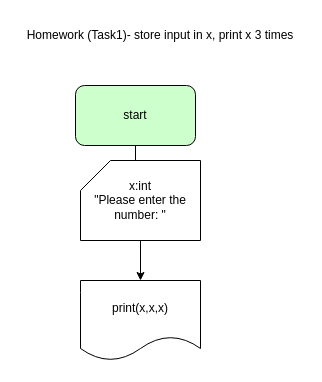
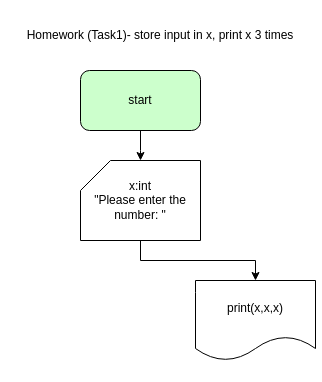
- <mxCell id="3" value="start" style="rounded=1;whiteSpace=wrap;html=1;fillColor=#CCFFCC;" vertex="1" parent="1"><mxGeometry x="75" y="85" width="120" height="60" as="geometry" /></mxCell>
+ <mxCell id="3" value="start" style="rounded=1;whiteSpace=wrap;html=1;fillColor=#CCFFCC;" vertex="1" parent="1"><mxGeometry x="80" y="70" width="120" height="60" as="geometry" /></mxCell>
- <mxCell id="7" value="print(x,x,x)" style="shape=document;whiteSpace=wrap;html=1;boundedLbl=1;" vertex="1" parent="1"><mxGeometry x="80" y="280" width="120" height="80" as="geometry" /></mxCell>
+ <mxCell id="7" value="print(x,x,x)" style="shape=document;whiteSpace=wrap;html=1;boundedLbl=1;" vertex="1" parent="1"><mxGeometry x="195" y="280" width="120" height="80" as="geometry" /></mxCell>
